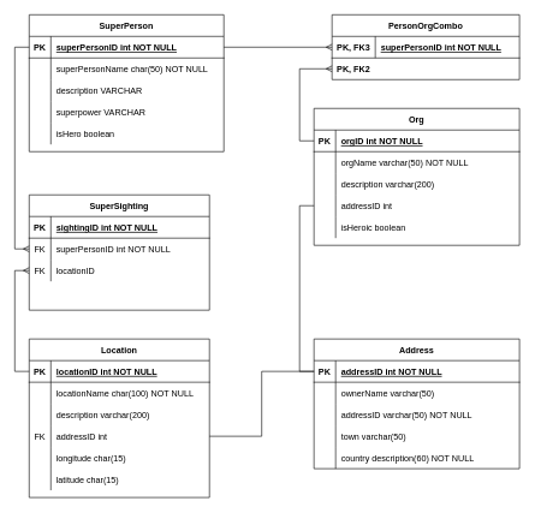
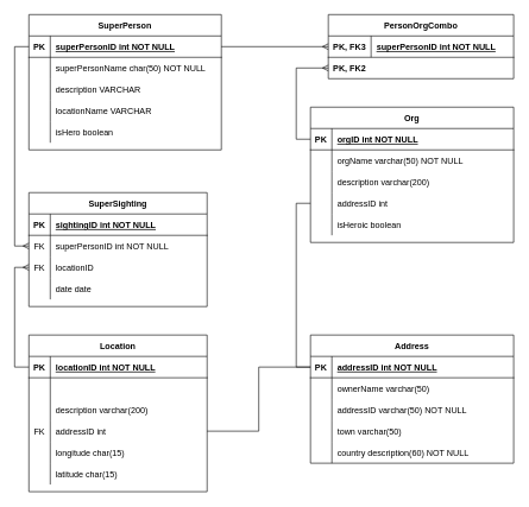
- <mxCell id="14" value="superpower VARCHAR" style="shape=partialRectangle;overflow=hidden;connectable=0;fillColor=none;top=0;left=0;bottom=0;right=0;align=left;spacingLeft=6;" vertex="1" parent="12"><mxGeometry x="30" width="240" height="30" as="geometry" /></mxCell>
+ <mxCell id="14" value="locationName VARCHAR" style="shape=partialRectangle;overflow=hidden;connectable=0;fillColor=none;top=0;left=0;bottom=0;right=0;align=left;spacingLeft=6;" vertex="1" parent="12"><mxGeometry x="30" width="240" height="30" as="geometry" /></mxCell>
+ <mxCell id="30" value="date date" style="shape=partialRectangle;overflow=hidden;connectable=0;fillColor=none;top=0;left=0;bottom=0;right=0;align=left;spacingLeft=6;" vertex="1" parent="28"><mxGeometry x="30" width="220" height="30" as="geometry" /></mxCell>
- <mxCell id="53" value="locationName char(100) NOT NULL" style="shape=partialRectangle;overflow=hidden;connectable=0;fillColor=none;top=0;left=0;bottom=0;right=0;align=left;spacingLeft=6;" vertex="1" parent="51"><mxGeometry x="30" width="220" height="30" as="geometry" /></mxCell>
